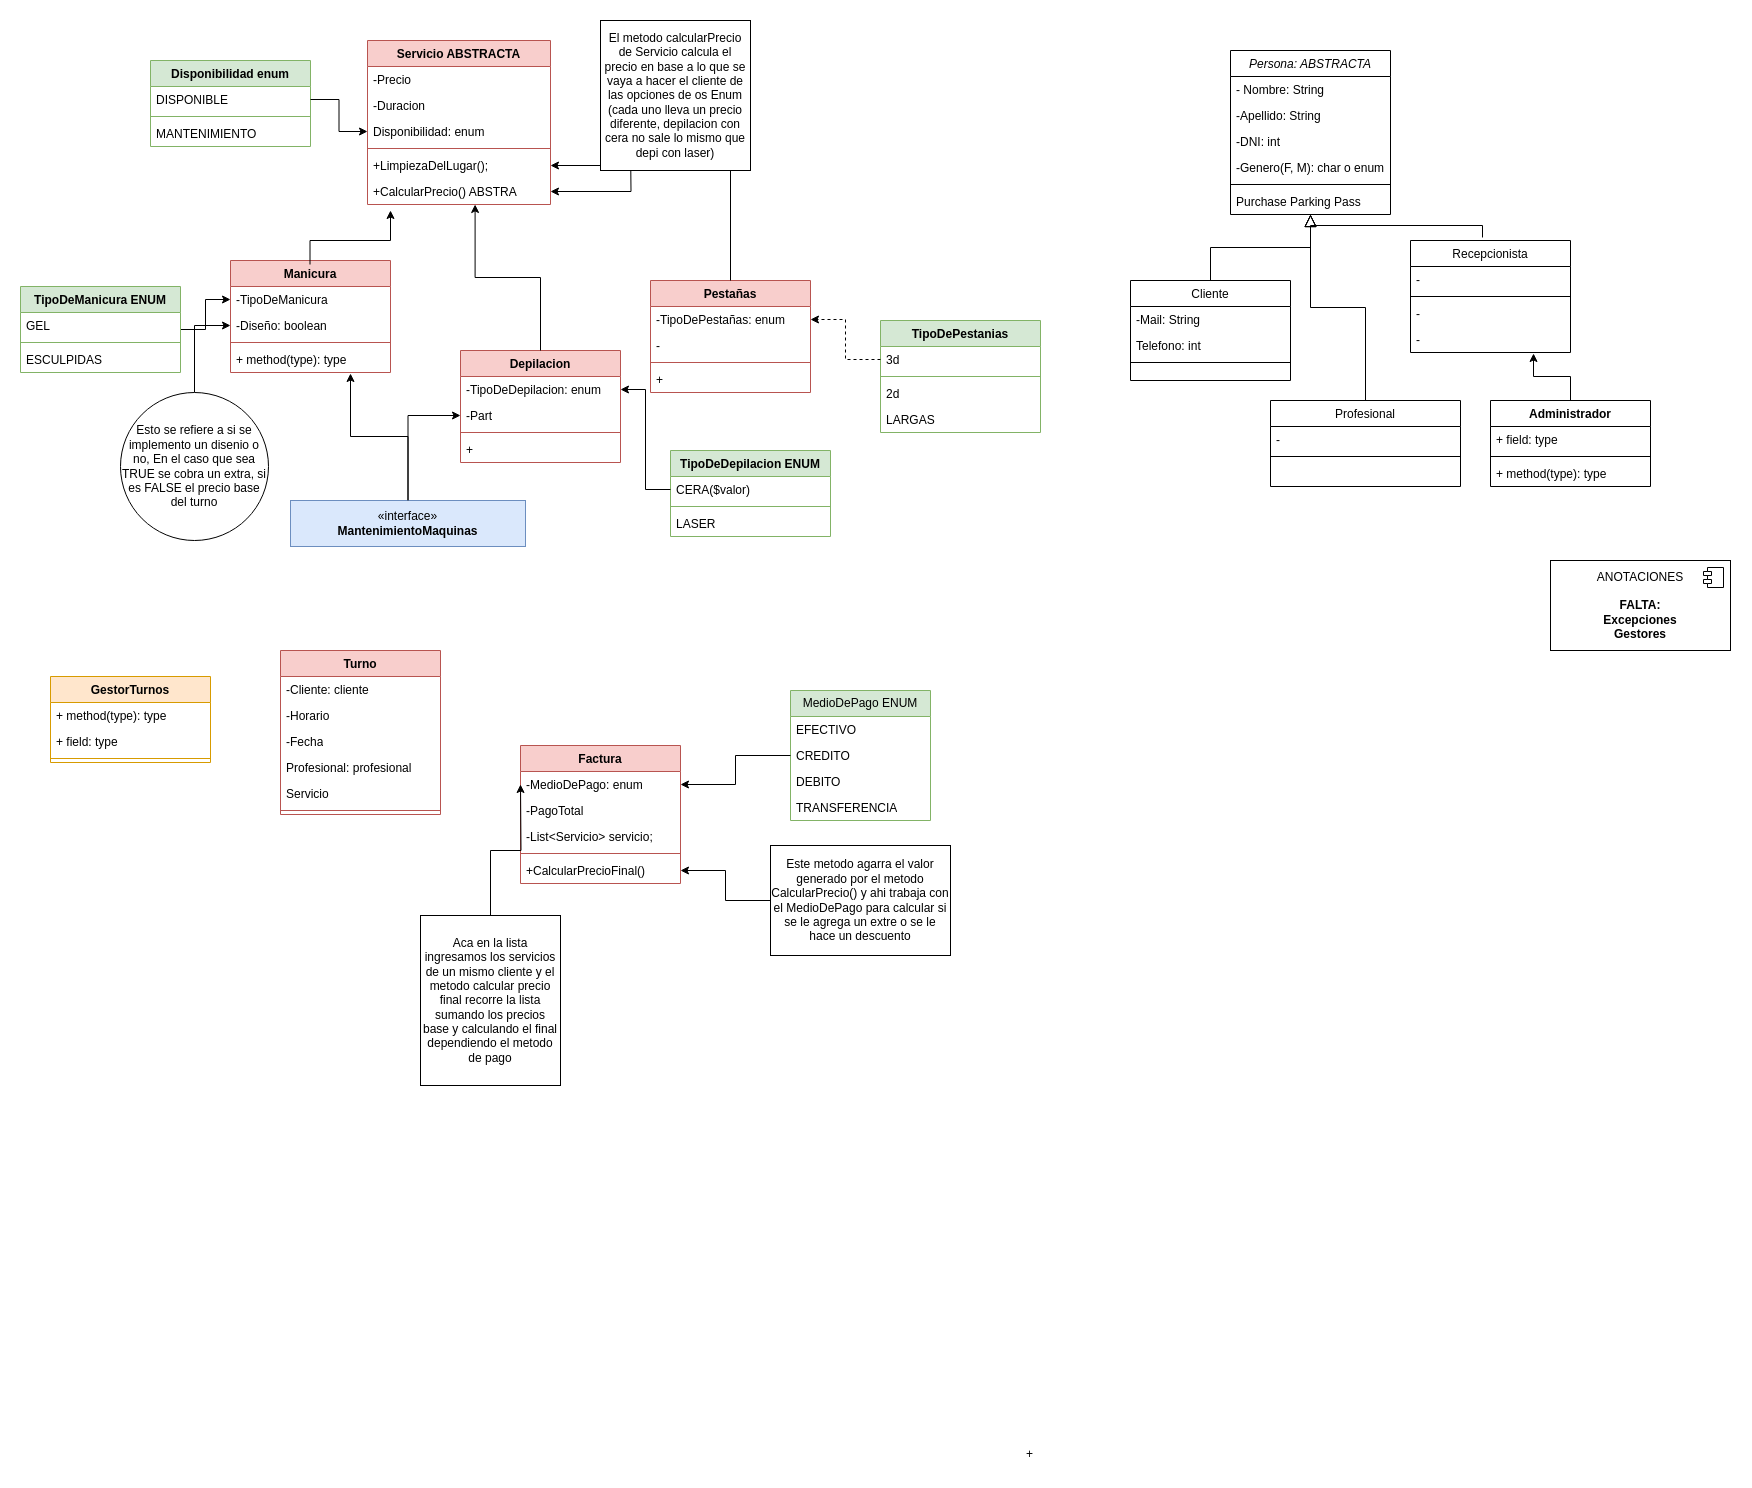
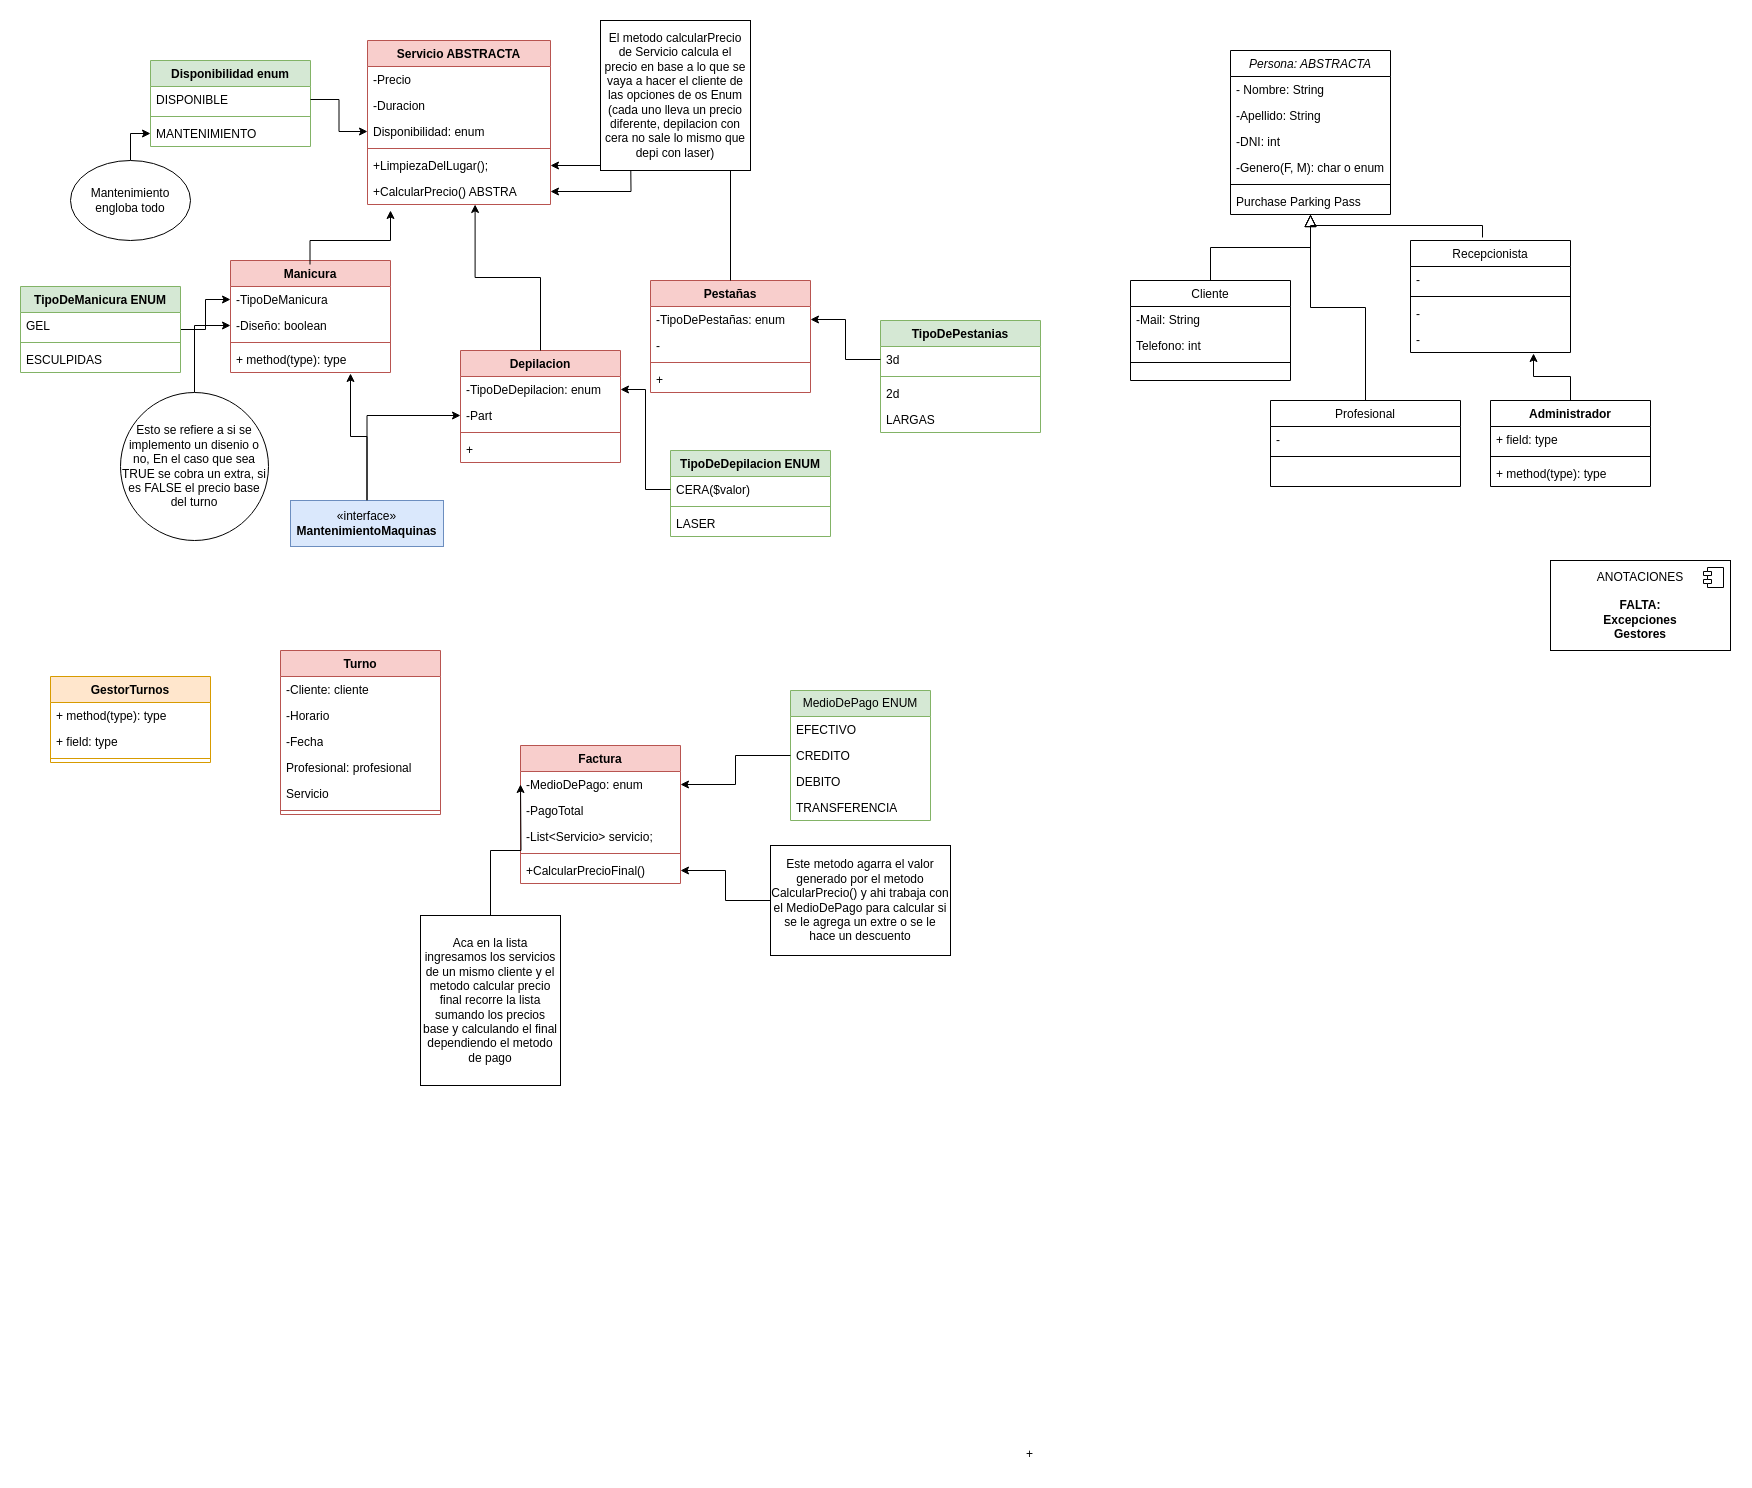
+ <mxCell id="80" style="edgeStyle=orthogonalEdgeStyle;rounded=0;orthogonalLoop=1;jettySize=auto;html=1;entryX=0;entryY=0.5;entryDx=0;entryDy=0;" parent="1" source="81" target="60" edge="1"><mxGeometry relative="1" as="geometry" /></mxCell>
+ <mxCell id="81" value="Mantenimiento engloba todo" style="ellipse;whiteSpace=wrap;html=1;" parent="1" vertex="1"><mxGeometry x="70" y="160" width="120" height="80" as="geometry" /></mxCell>
- <mxCell id="100" style="edgeStyle=orthogonalEdgeStyle;rounded=0;orthogonalLoop=1;jettySize=auto;html=1;entryX=1;entryY=0.5;entryDx=0;entryDy=0;dashed=1;" parent="1" source="96" target="49" edge="1"><mxGeometry relative="1" as="geometry" /></mxCell>
+ <mxCell id="100" style="edgeStyle=orthogonalEdgeStyle;rounded=0;orthogonalLoop=1;jettySize=auto;html=1;entryX=1;entryY=0.5;entryDx=0;entryDy=0;" parent="1" source="96" target="49" edge="1"><mxGeometry relative="1" as="geometry" /></mxCell>
- <mxCell id="55" value="«interface»&lt;br&gt;&lt;b&gt;MantenimientoMaquinas&lt;/b&gt;" style="html=1;whiteSpace=wrap;fillColor=#dae8fc;strokeColor=#6c8ebf;" parent="1" vertex="1"><mxGeometry x="290" y="500" width="235" height="46" as="geometry" /></mxCell>
+ <mxCell id="55" value="«interface»&lt;br&gt;&lt;b&gt;MantenimientoMaquinas&lt;/b&gt;" style="html=1;whiteSpace=wrap;fillColor=#dae8fc;strokeColor=#6c8ebf;" parent="1" vertex="1"><mxGeometry x="290" y="500" width="153" height="46" as="geometry" /></mxCell>
